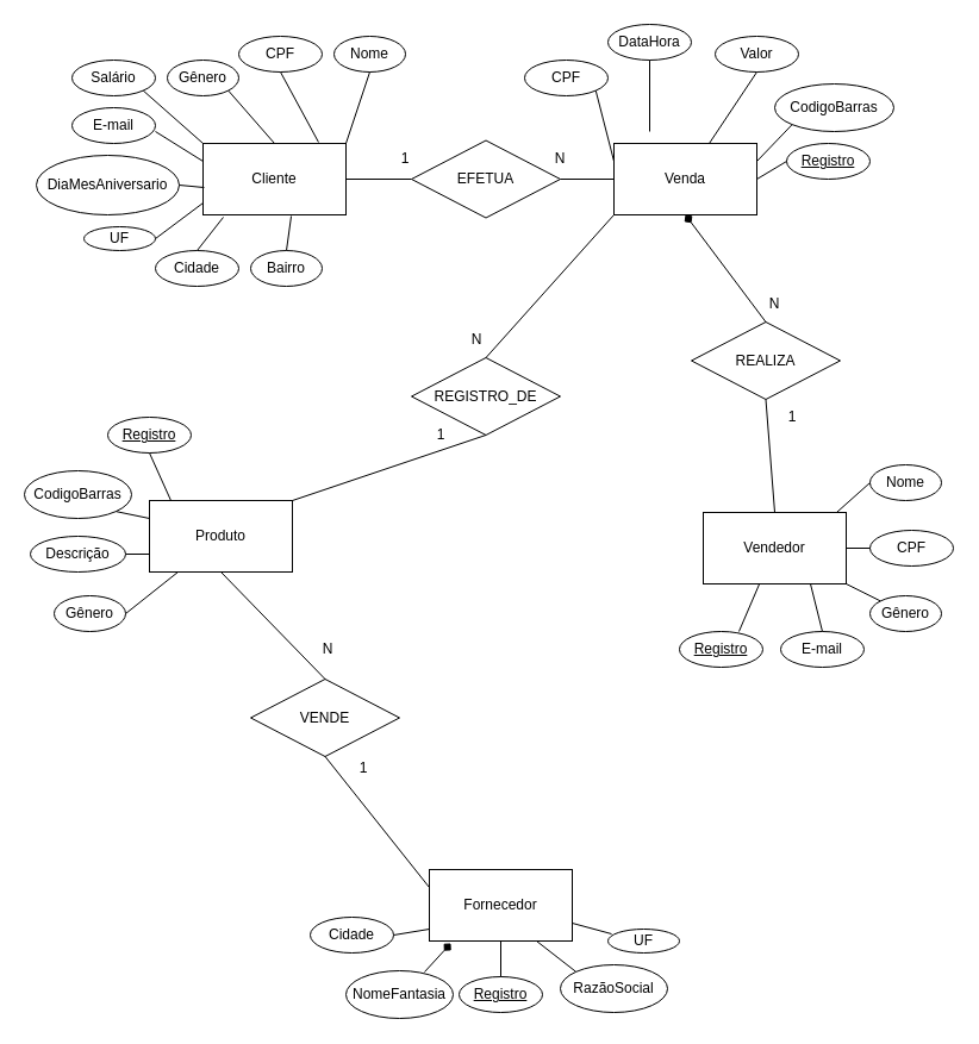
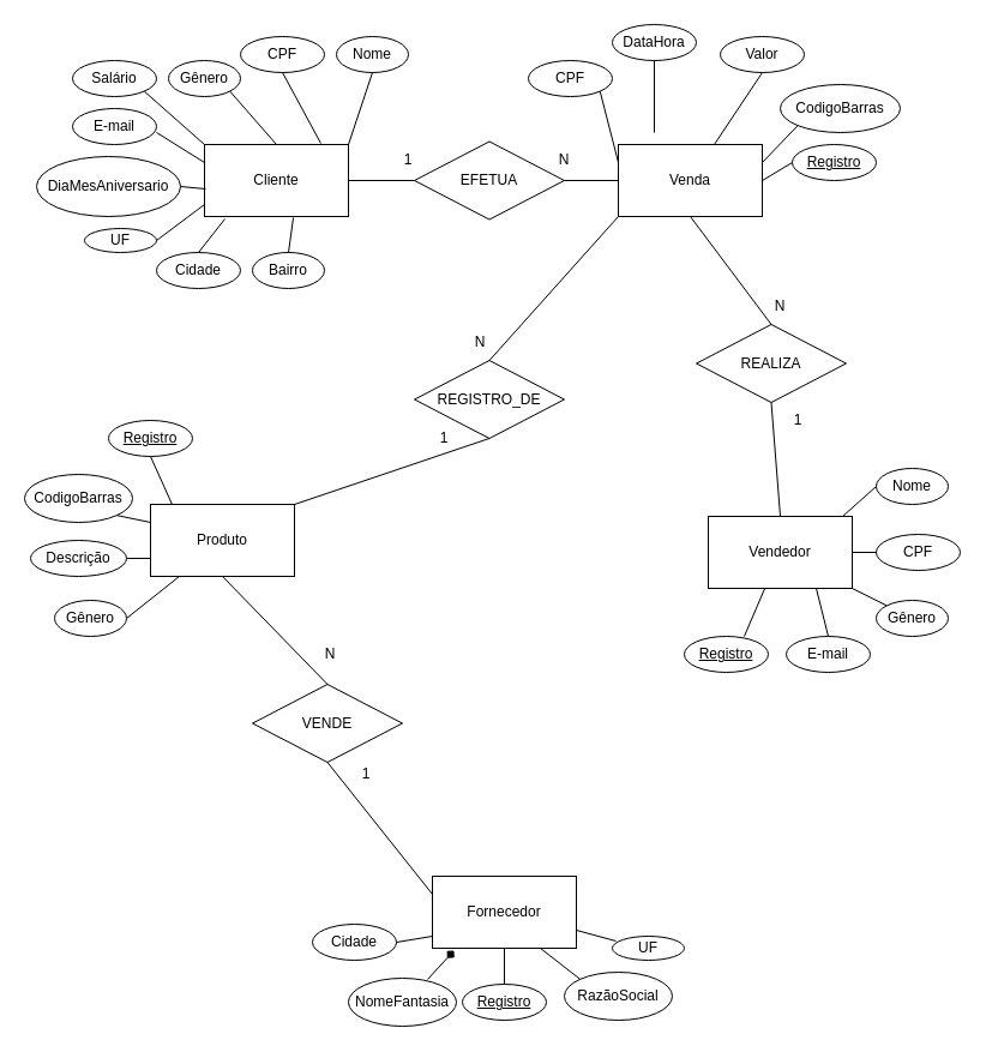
- <mxCell id="76" value="" style="endArrow=diamond;html=1;rounded=0;entryX=0.5;entryY=1;entryDx=0;entryDy=0;exitX=0.5;exitY=0;exitDx=0;exitDy=0;" edge="1" parent="1" source="74" target="21"><mxGeometry width="50" height="50" relative="1" as="geometry"><mxPoint x="530" y="420" as="sourcePoint" /><mxPoint x="580" y="370" as="targetPoint" /></mxGeometry></mxCell>
+ <mxCell id="76" value="" style="endArrow=none;html=1;rounded=0;entryX=0.5;entryY=1;entryDx=0;entryDy=0;exitX=0.5;exitY=0;exitDx=0;exitDy=0;" edge="1" parent="1" source="74" target="21"><mxGeometry width="50" height="50" relative="1" as="geometry"><mxPoint x="530" y="420" as="sourcePoint" /><mxPoint x="580" y="370" as="targetPoint" /></mxGeometry></mxCell>
